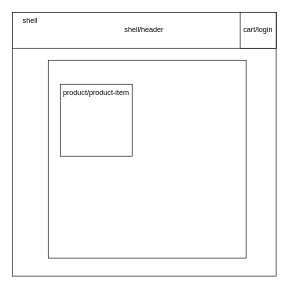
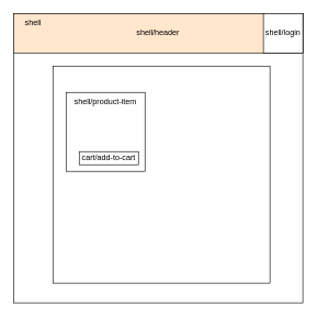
- <mxCell id="3" value="shell/header" style="rounded=0;whiteSpace=wrap;html=1;" vertex="1" parent="1"><mxGeometry x="20" y="20" width="440" height="60" as="geometry" /></mxCell>
+ <mxCell id="3" value="shell/header" style="rounded=0;whiteSpace=wrap;html=1;fillColor=#ffe6cc;" vertex="1" parent="1"><mxGeometry x="20" y="20" width="440" height="60" as="geometry" /></mxCell>
- <mxCell id="5" value="cart/login" style="whiteSpace=wrap;html=1;aspect=fixed;" vertex="1" parent="1"><mxGeometry x="400" y="20" width="60" height="60" as="geometry" /></mxCell>
+ <mxCell id="5" value="shell/login" style="whiteSpace=wrap;html=1;aspect=fixed;" vertex="1" parent="1"><mxGeometry x="400" y="20" width="60" height="60" as="geometry" /></mxCell>
- <mxCell id="9" value="product/product-item" style="text;html=1;strokeColor=none;fillColor=none;align=center;verticalAlign=middle;whiteSpace=wrap;rounded=0;" vertex="1" parent="7"><mxGeometry width="140" height="30" as="geometry" /></mxCell>
+ <mxCell id="9" value="shell/product-item" style="text;html=1;strokeColor=none;fillColor=none;align=center;verticalAlign=middle;whiteSpace=wrap;rounded=0;" vertex="1" parent="7"><mxGeometry width="140" height="30" as="geometry" /></mxCell>
+ <mxCell id="10" value="cart/add-to-cart" style="rounded=0;whiteSpace=wrap;html=1;" vertex="1" parent="7"><mxGeometry x="30" y="90" width="90" height="20" as="geometry" /></mxCell>
